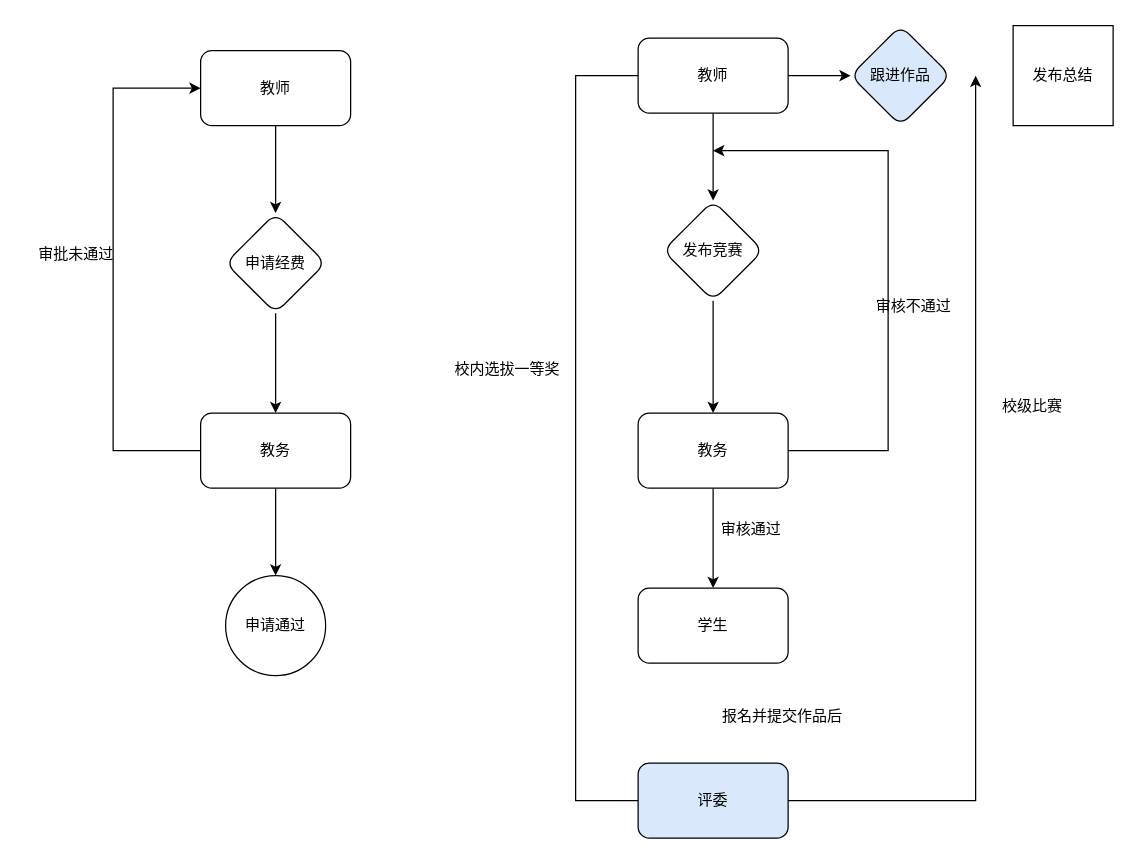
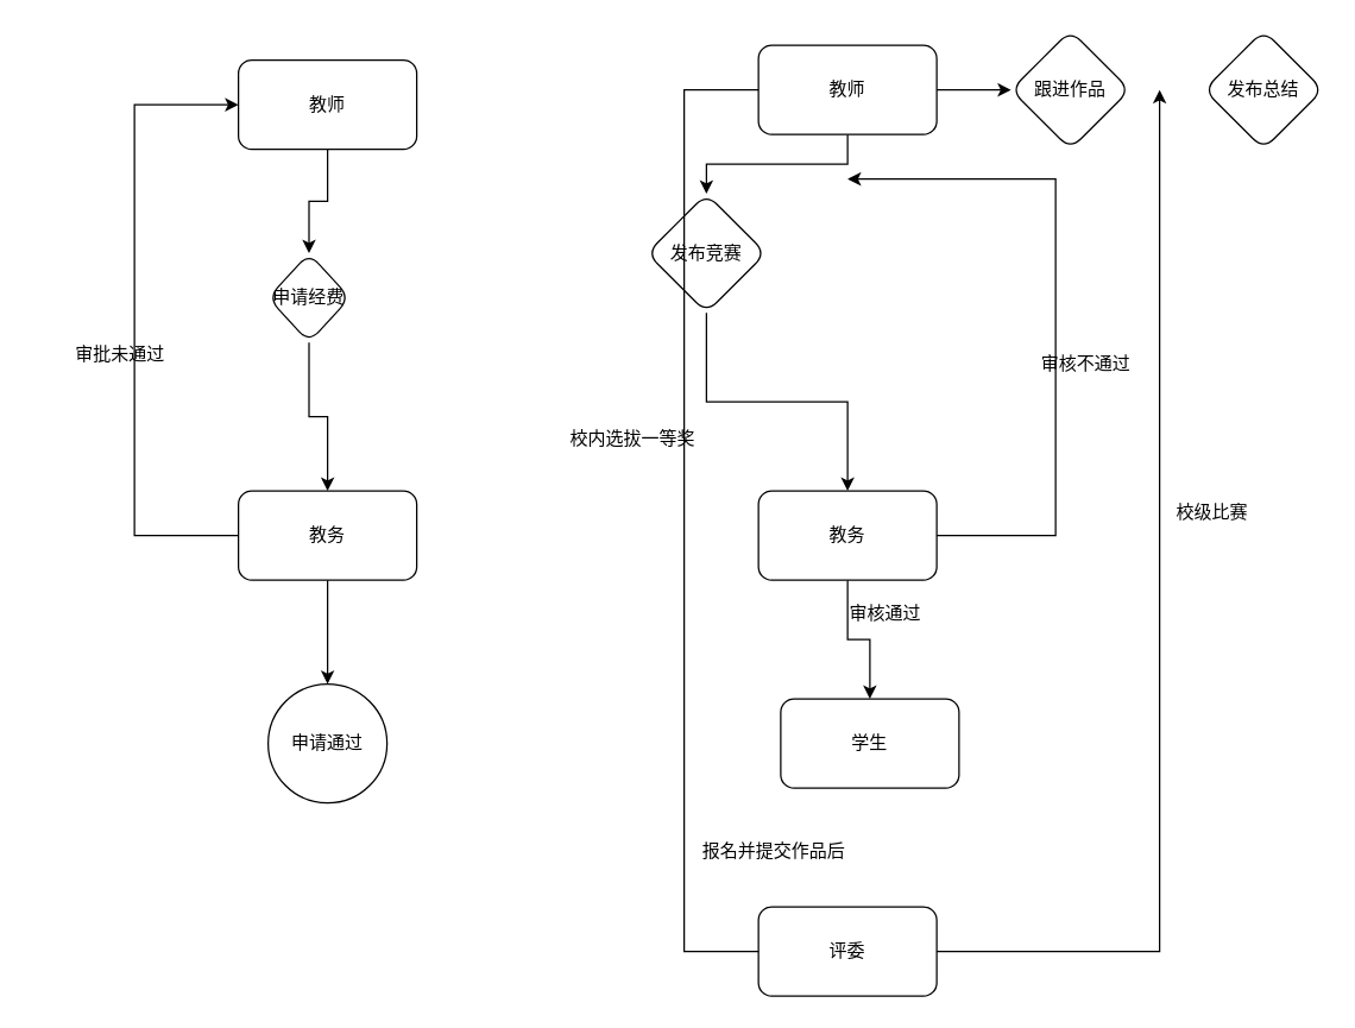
- <mxCell id="19" value="跟进作品" style="rhombus;whiteSpace=wrap;html=1;rounded=1;fillColor=#dae8fc;" vertex="1" parent="1"><mxGeometry x="680" y="20" width="80" height="80" as="geometry" /></mxCell>
+ <mxCell id="19" value="跟进作品" style="rhombus;whiteSpace=wrap;html=1;rounded=1;" vertex="1" parent="1"><mxGeometry x="680" y="20" width="80" height="80" as="geometry" /></mxCell>
- <mxCell id="17" value="发布总结" style="whiteSpace=wrap;html=1;rounded=0;" vertex="1" parent="1"><mxGeometry x="810" y="20" width="80" height="80" as="geometry" /></mxCell>
+ <mxCell id="17" value="发布总结" style="rhombus;whiteSpace=wrap;html=1;rounded=1;" vertex="1" parent="1"><mxGeometry x="810" y="20" width="80" height="80" as="geometry" /></mxCell>
- <mxCell id="5" value="发布竞赛" style="rhombus;whiteSpace=wrap;html=1;rounded=1;" vertex="1" parent="1"><mxGeometry x="530" y="160" width="80" height="80" as="geometry" /></mxCell>
+ <mxCell id="5" value="发布竞赛" style="rhombus;whiteSpace=wrap;html=1;rounded=1;" vertex="1" parent="1"><mxGeometry x="435" y="130" width="80" height="80" as="geometry" /></mxCell>
- <mxCell id="29" value="审批未通过" style="text;html=1;align=center;verticalAlign=middle;resizable=0;points=[];autosize=1;strokeColor=none;fillColor=none;" vertex="1" parent="1"><mxGeometry x="20" y="188" width="80" height="30" as="geometry" /></mxCell>
+ <mxCell id="29" value="审批未通过" style="text;html=1;align=center;verticalAlign=middle;resizable=0;points=[];autosize=1;strokeColor=none;fillColor=none;" vertex="1" parent="1"><mxGeometry x="40" y="223" width="80" height="30" as="geometry" /></mxCell>
- <mxCell id="26" value="申请经费" style="rhombus;whiteSpace=wrap;html=1;rounded=1;" vertex="1" parent="1"><mxGeometry x="180" y="170" width="80" height="80" as="geometry" /></mxCell>
+ <mxCell id="26" value="申请经费" style="rhombus;whiteSpace=wrap;html=1;rounded=1;" vertex="1" parent="1"><mxGeometry x="180" y="170" width="55" height="60" as="geometry" /></mxCell>
- <mxCell id="14" value="校内选拔一等奖" style="text;html=1;align=center;verticalAlign=middle;resizable=0;points=[];autosize=1;strokeColor=none;fillColor=none;" vertex="1" parent="1"><mxGeometry x="350" y="280" width="110" height="30" as="geometry" /></mxCell>
+ <mxCell id="14" value="校内选拔一等奖" style="text;html=1;align=center;verticalAlign=middle;resizable=0;points=[];autosize=1;strokeColor=none;fillColor=none;" vertex="1" parent="1"><mxGeometry x="370" y="280" width="110" height="30" as="geometry" /></mxCell>
- <mxCell id="20" value="校级比赛" style="text;html=1;align=center;verticalAlign=middle;resizable=0;points=[];autosize=1;strokeColor=none;fillColor=none;" vertex="1" parent="1"><mxGeometry x="790" y="310" width="70" height="30" as="geometry" /></mxCell>
+ <mxCell id="20" value="校级比赛" style="text;html=1;align=center;verticalAlign=middle;resizable=0;points=[];autosize=1;strokeColor=none;fillColor=none;" vertex="1" parent="1"><mxGeometry x="780" y="330" width="70" height="30" as="geometry" /></mxCell>
- <mxCell id="10" value="审核通过" style="text;html=1;align=center;verticalAlign=middle;resizable=0;points=[];autosize=1;strokeColor=none;fillColor=none;" vertex="1" parent="1"><mxGeometry x="565" y="408" width="70" height="30" as="geometry" /></mxCell>
+ <mxCell id="10" value="审核通过" style="text;html=1;align=center;verticalAlign=middle;resizable=0;points=[];autosize=1;strokeColor=none;fillColor=none;" vertex="1" parent="1"><mxGeometry x="560" y="398" width="70" height="30" as="geometry" /></mxCell>
- <mxCell id="8" value="学生" style="rounded=1;whiteSpace=wrap;html=1;" vertex="1" parent="1"><mxGeometry x="510" y="470" width="120" height="60" as="geometry" /></mxCell>
+ <mxCell id="8" value="学生" style="rounded=1;whiteSpace=wrap;html=1;" vertex="1" parent="1"><mxGeometry x="525" y="470" width="120" height="60" as="geometry" /></mxCell>
- <mxCell id="11" value="报名并提交作品后" style="text;html=1;align=center;verticalAlign=middle;resizable=0;points=[];autosize=1;strokeColor=none;fillColor=none;" vertex="1" parent="1"><mxGeometry x="565" y="558" width="120" height="30" as="geometry" /></mxCell>
+ <mxCell id="11" value="报名并提交作品后" style="text;html=1;align=center;verticalAlign=middle;resizable=0;points=[];autosize=1;strokeColor=none;fillColor=none;" vertex="1" parent="1"><mxGeometry x="460" y="558" width="120" height="30" as="geometry" /></mxCell>
- <mxCell id="9" value="评委" style="rounded=1;whiteSpace=wrap;html=1;fillColor=#dae8fc;" vertex="1" parent="1"><mxGeometry x="510" y="610" width="120" height="60" as="geometry" /></mxCell>
+ <mxCell id="9" value="评委" style="rounded=1;whiteSpace=wrap;html=1;" vertex="1" parent="1"><mxGeometry x="510" y="610" width="120" height="60" as="geometry" /></mxCell>
